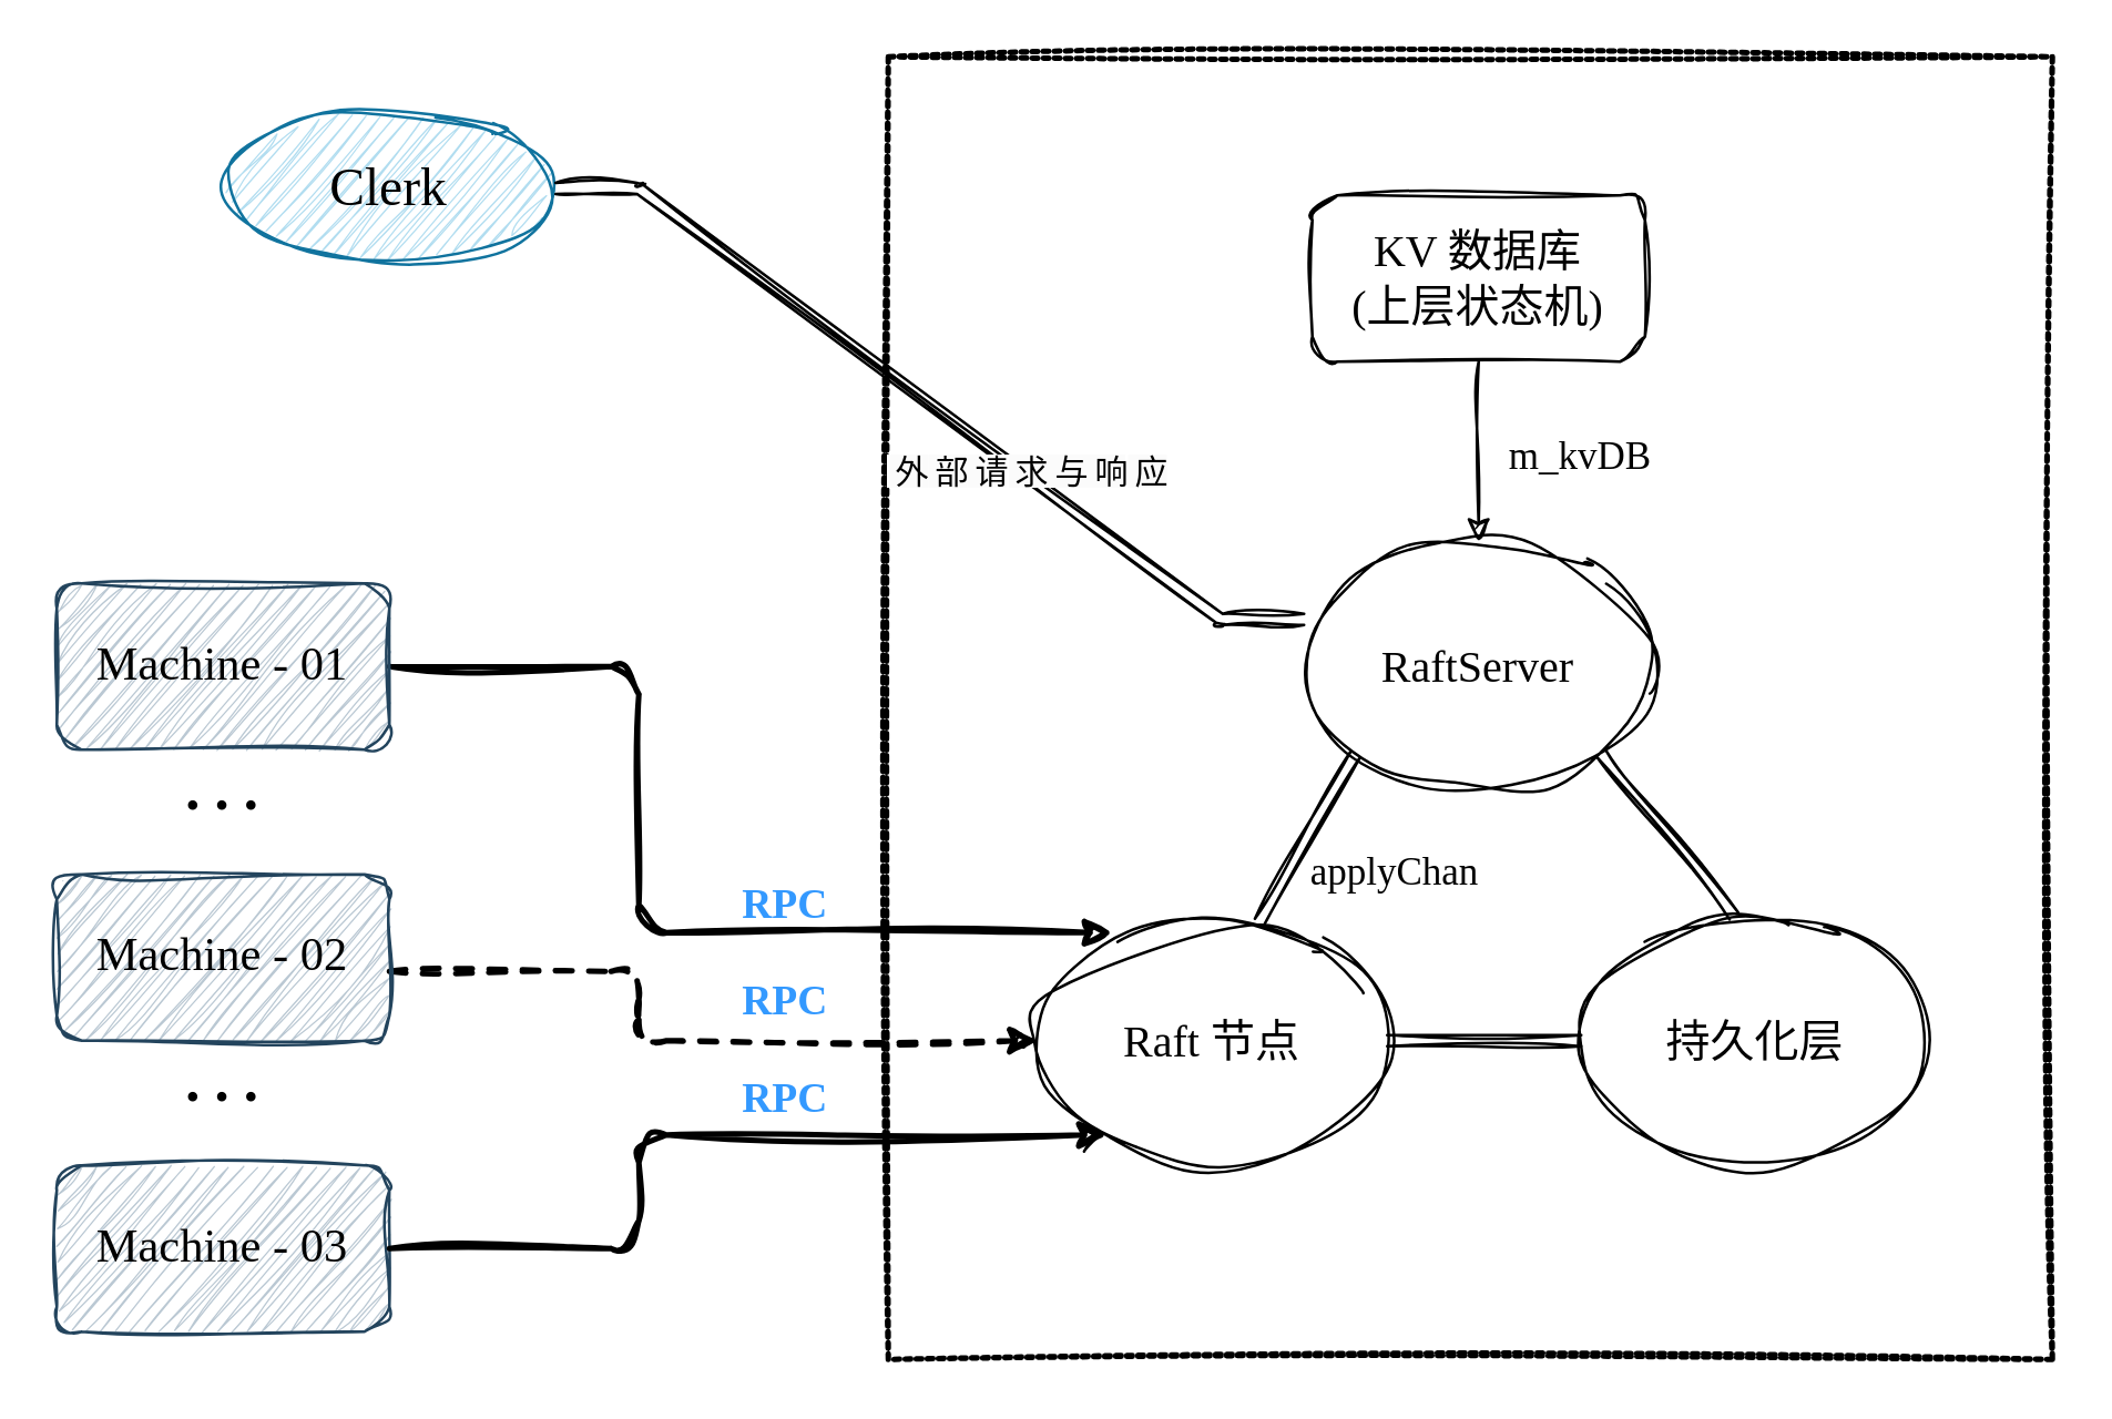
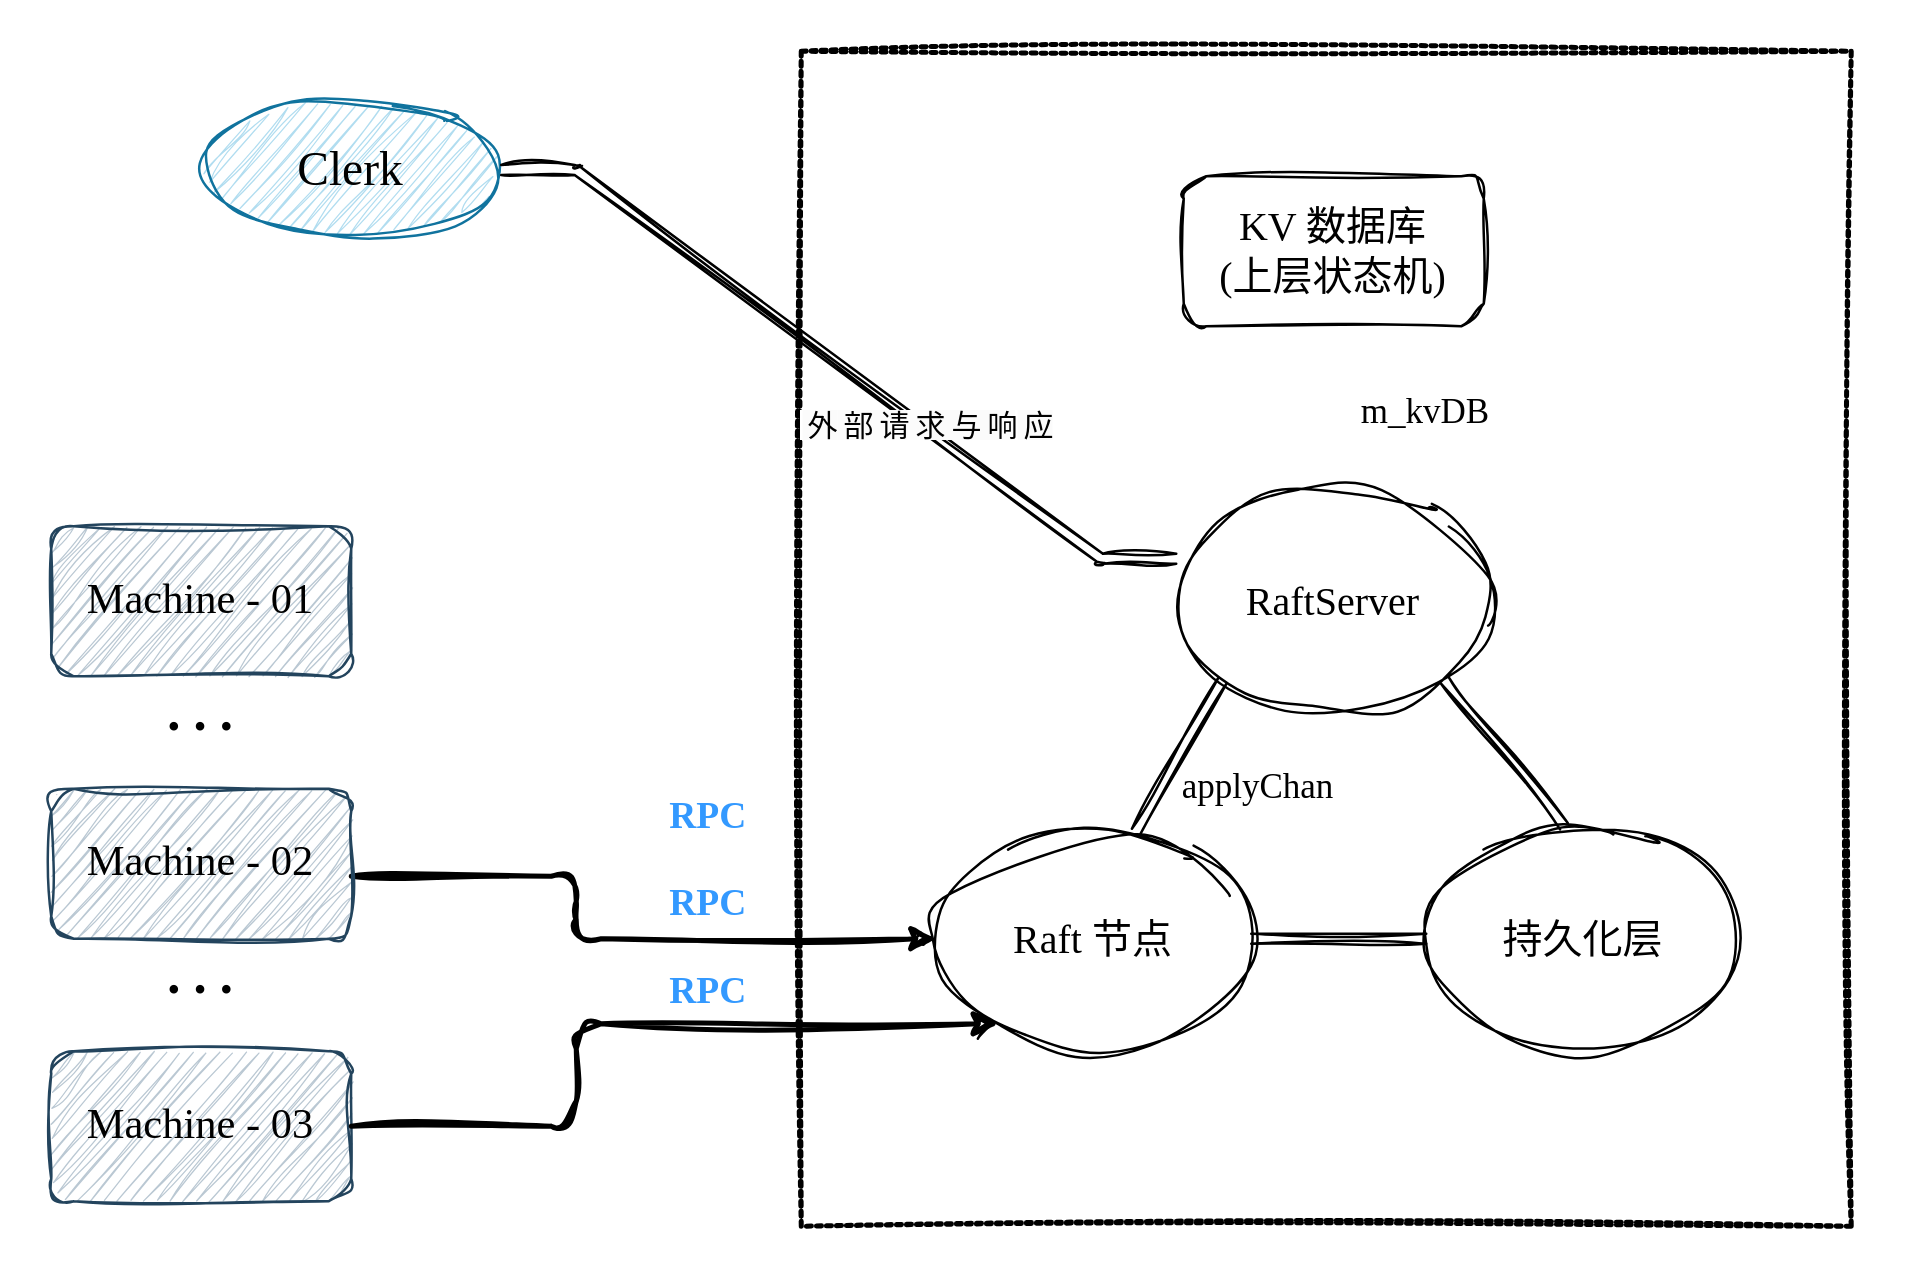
- <mxCell id="12" style="edgeStyle=orthogonalEdgeStyle;rounded=0;sketch=1;hachureGap=4;jiggle=2;curveFitting=1;orthogonalLoop=1;jettySize=auto;html=1;exitX=0.5;exitY=1;exitDx=0;exitDy=0;entryX=0.5;entryY=0;entryDx=0;entryDy=0;fontFamily=Architects Daughter;fontSource=https%3A%2F%2Ffonts.googleapis.com%2Fcss%3Ffamily%3DArchitects%2BDaughter;" parent="1" source="13" target="11" edge="1"><mxGeometry relative="1" as="geometry" /></mxCell>
- <mxCell id="3" style="edgeStyle=elbowEdgeStyle;rounded=1;sketch=1;hachureGap=4;jiggle=2;curveFitting=1;orthogonalLoop=1;jettySize=auto;html=1;entryX=0.214;entryY=0.067;entryDx=0;entryDy=0;fontFamily=Architects Daughter;fontSource=https%3A%2F%2Ffonts.googleapis.com%2Fcss%3Ffamily%3DArchitects%2BDaughter;strokeWidth=2;entryPerimeter=0;" parent="1" source="4" target="9" edge="1"><mxGeometry relative="1" as="geometry"><Array as="points"><mxPoint x="230" y="290" /></Array></mxGeometry></mxCell>
- <mxCell id="5" style="edgeStyle=orthogonalEdgeStyle;rounded=1;sketch=1;hachureGap=4;jiggle=2;curveFitting=1;orthogonalLoop=1;jettySize=auto;html=1;fontFamily=Architects Daughter;fontSource=https%3A%2F%2Ffonts.googleapis.com%2Fcss%3Ffamily%3DArchitects%2BDaughter;entryX=0;entryY=0.5;entryDx=0;entryDy=0;strokeWidth=2;curved=0;dashed=1;" parent="1" source="6" target="9" edge="1"><mxGeometry relative="1" as="geometry"><mxPoint x="370" y="380" as="targetPoint" /><Array as="points"><mxPoint x="230" y="350" /><mxPoint x="230" y="375" /></Array></mxGeometry></mxCell>
+ <mxCell id="5" style="edgeStyle=orthogonalEdgeStyle;rounded=1;sketch=1;hachureGap=4;jiggle=2;curveFitting=1;orthogonalLoop=1;jettySize=auto;html=1;fontFamily=Architects Daughter;fontSource=https%3A%2F%2Ffonts.googleapis.com%2Fcss%3Ffamily%3DArchitects%2BDaughter;entryX=0;entryY=0.5;entryDx=0;entryDy=0;strokeWidth=2;curved=0;" parent="1" source="6" target="9" edge="1"><mxGeometry relative="1" as="geometry"><mxPoint x="370" y="380" as="targetPoint" /><Array as="points"><mxPoint x="230" y="350" /><mxPoint x="230" y="375" /></Array></mxGeometry></mxCell>
